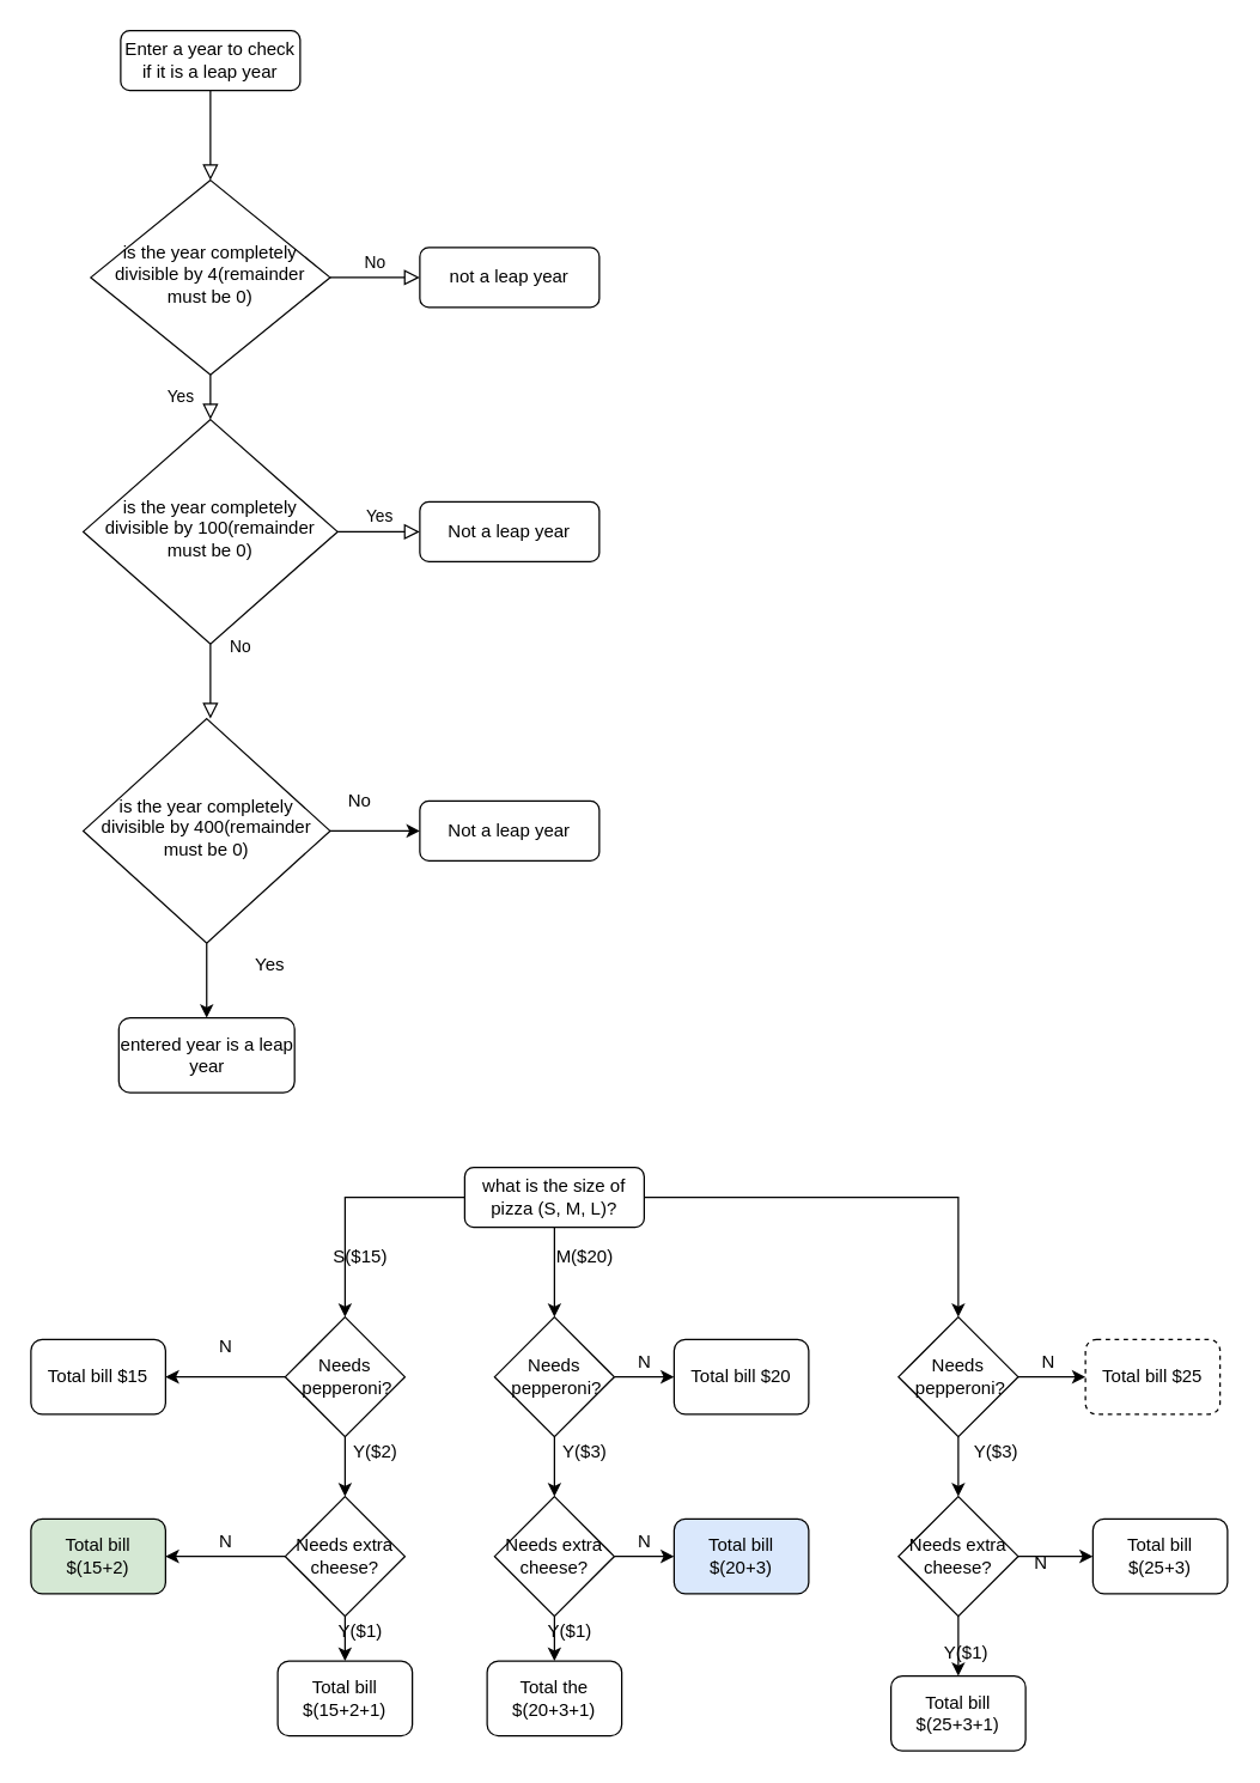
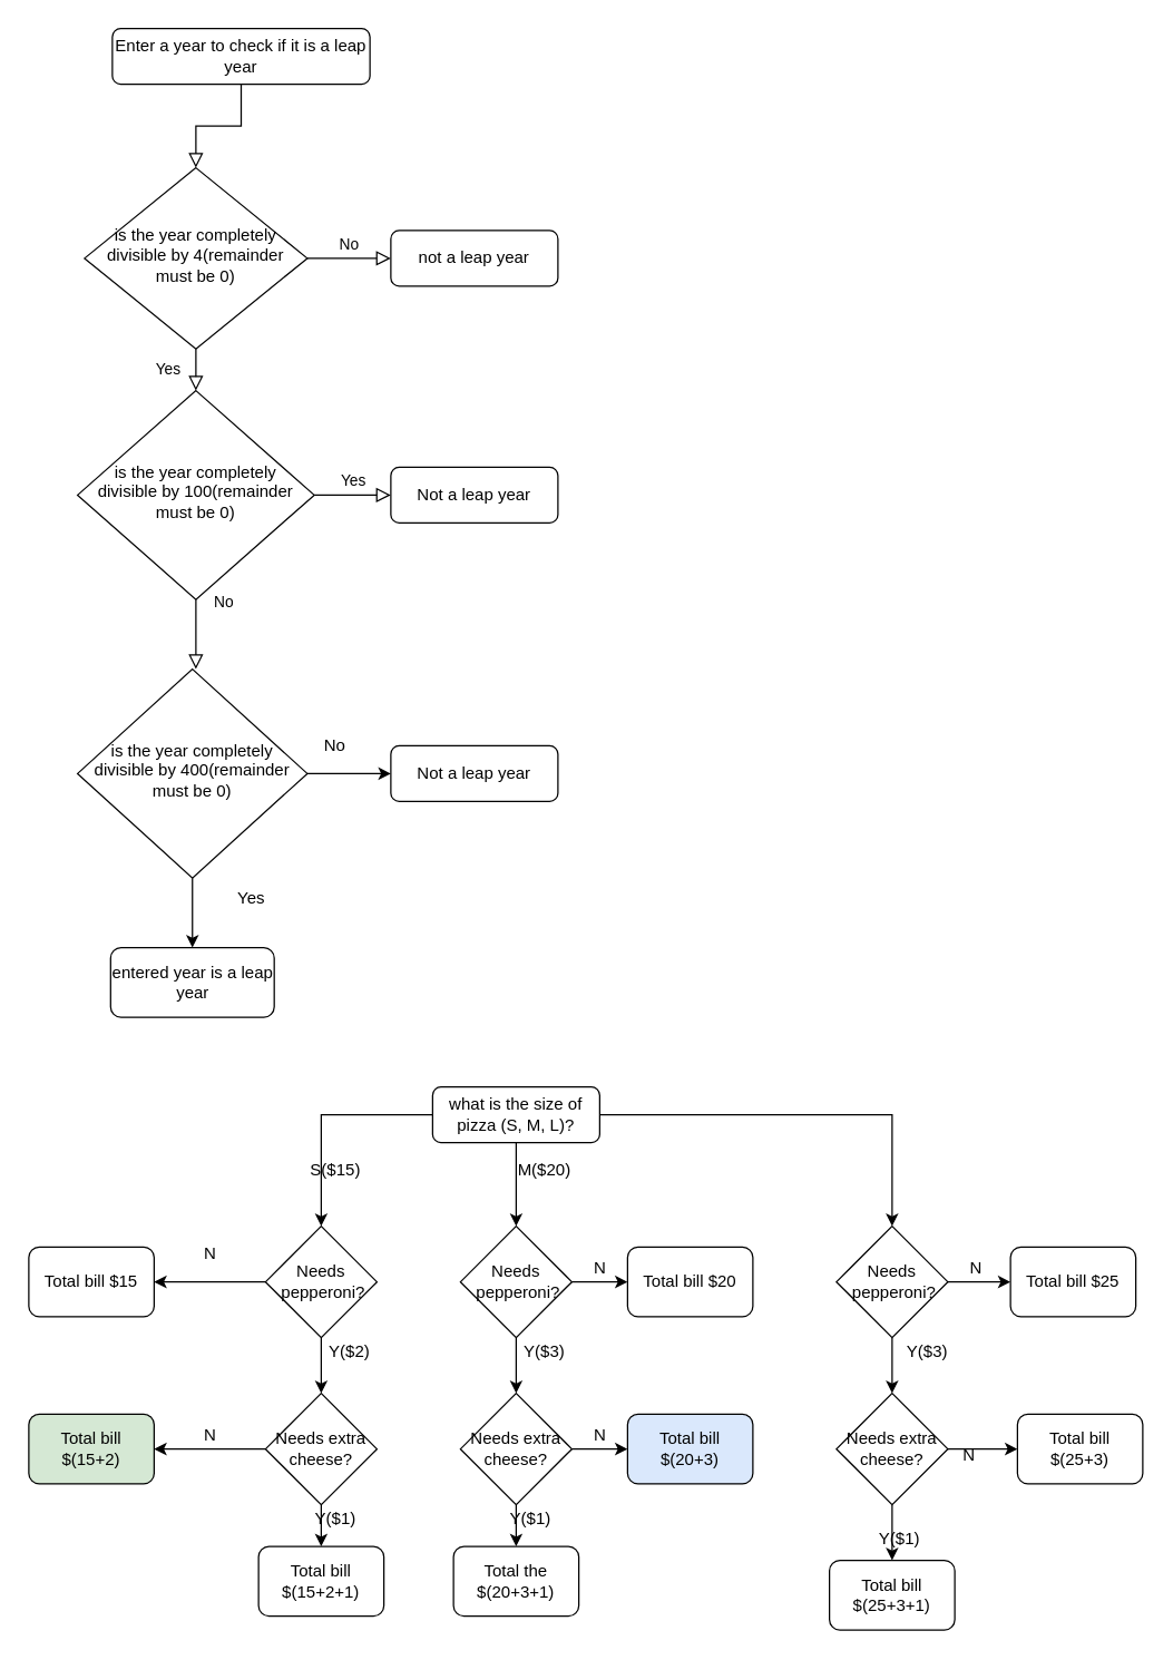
- <mxCell id="3" value="Enter a year to check if it is a leap year" style="rounded=1;whiteSpace=wrap;html=1;fontSize=12;glass=0;strokeWidth=1;shadow=0;" parent="1" vertex="1"><mxGeometry x="80" y="20" width="120" height="40" as="geometry" /></mxCell>
+ <mxCell id="3" value="Enter a year to check if it is a leap year" style="rounded=1;whiteSpace=wrap;html=1;fontSize=12;glass=0;strokeWidth=1;shadow=0;" parent="1" vertex="1"><mxGeometry x="80" y="20" width="185" height="40" as="geometry" /></mxCell>
- <mxCell id="62" value="Total bill $25" style="rounded=1;whiteSpace=wrap;html=1;dashed=1;" vertex="1" parent="1"><mxGeometry x="725" y="895" width="90" height="50" as="geometry" /></mxCell>
+ <mxCell id="62" value="Total bill $25" style="rounded=1;whiteSpace=wrap;html=1;" vertex="1" parent="1"><mxGeometry x="725" y="895" width="90" height="50" as="geometry" /></mxCell>
